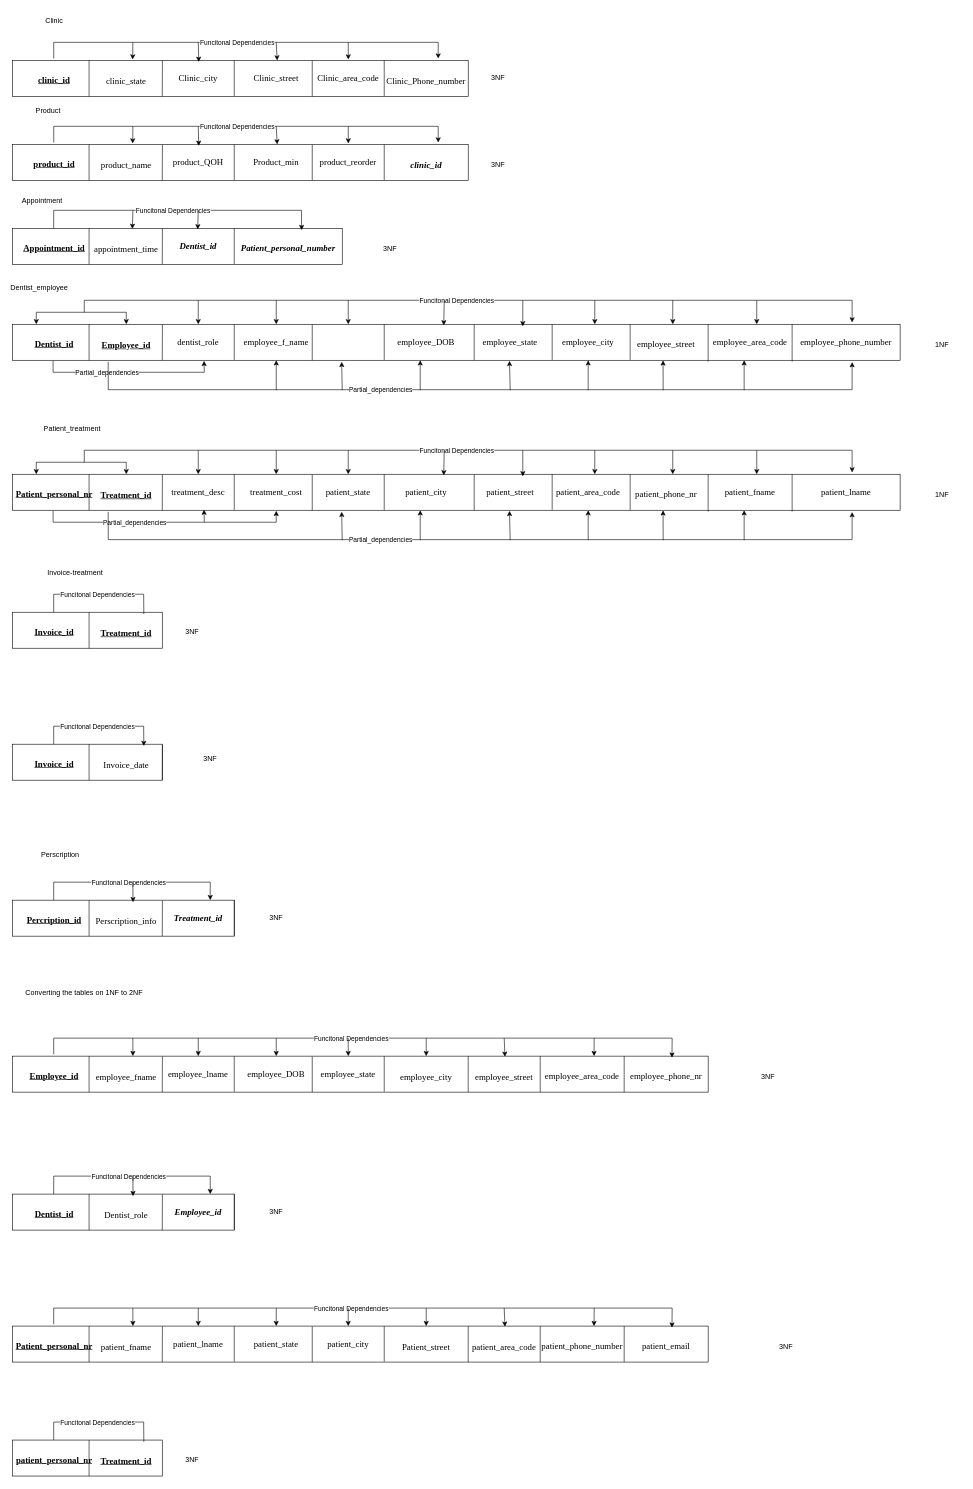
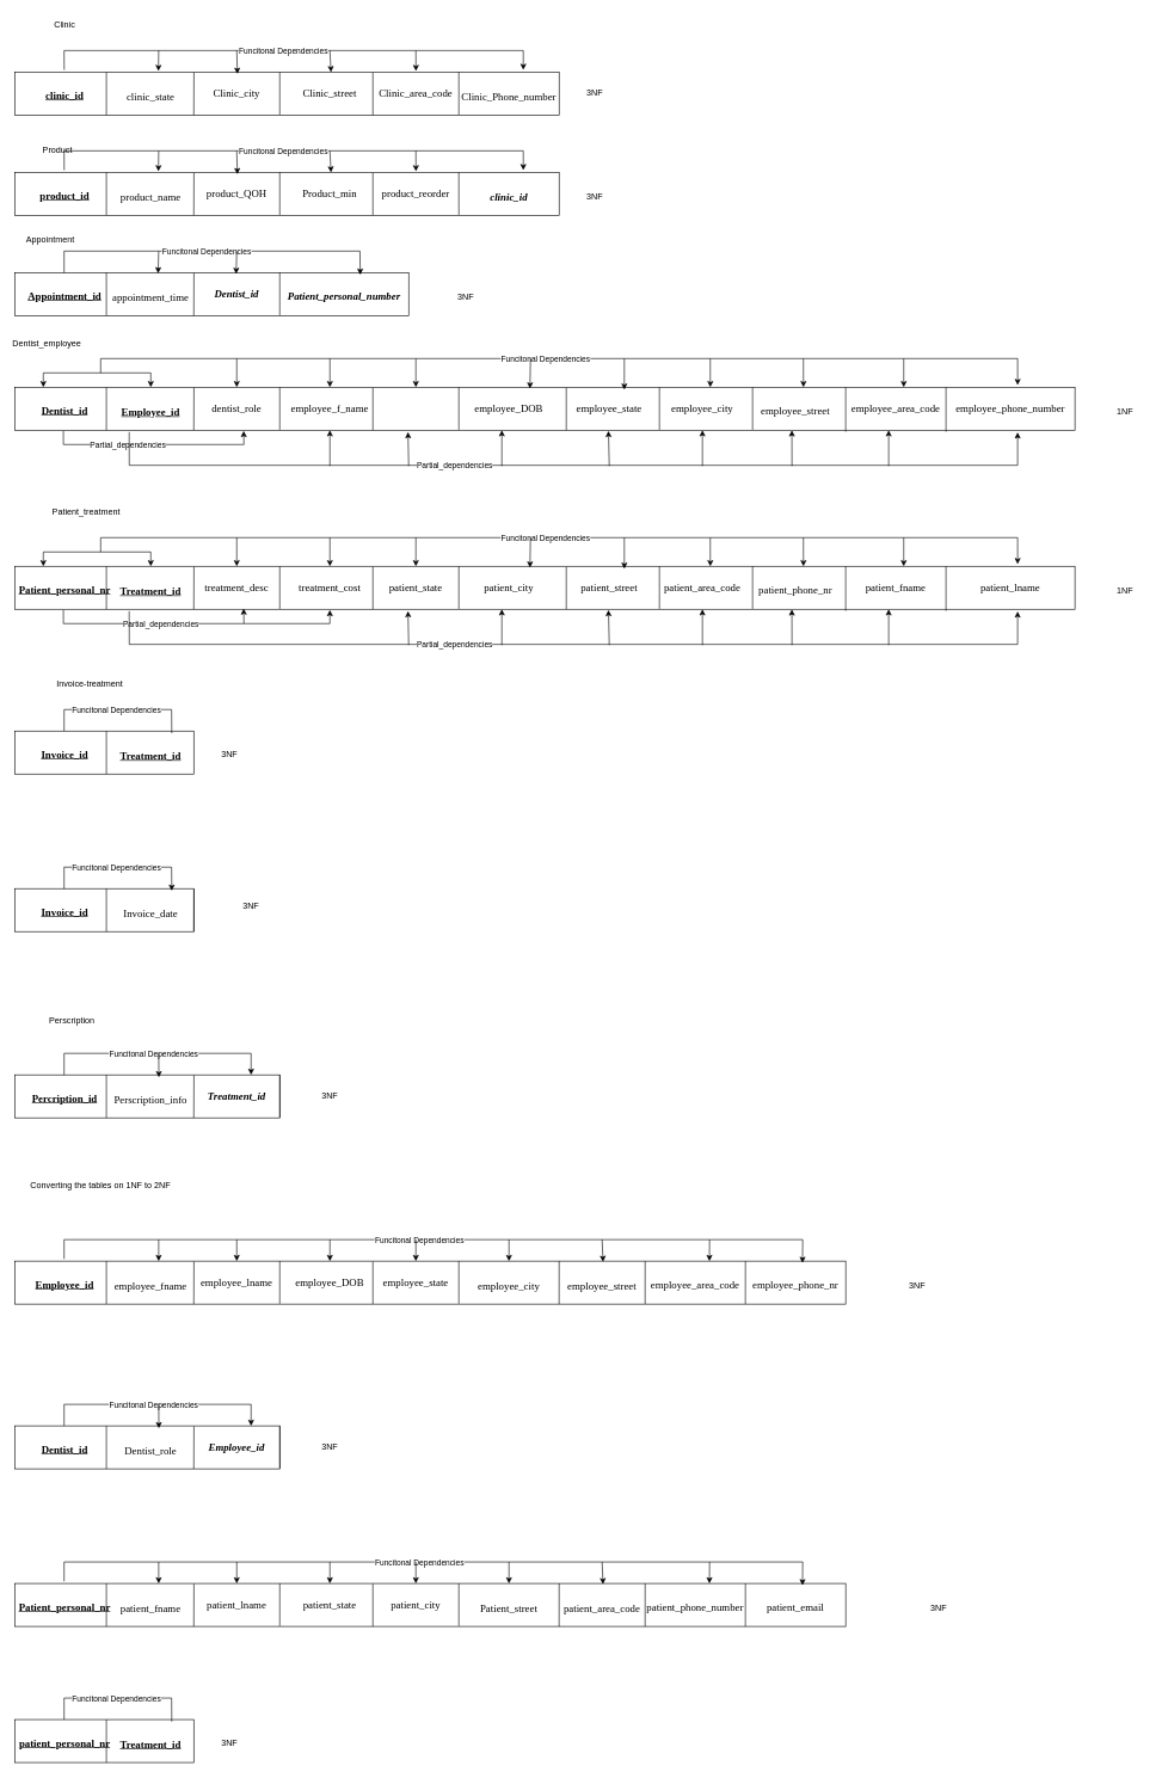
- <mxCell id="173" value="Product" style="text;html=1;strokeColor=none;fillColor=none;align=center;verticalAlign=middle;whiteSpace=wrap;rounded=0;" vertex="1" parent="1"><mxGeometry x="50" y="170" width="60" height="30" as="geometry" /></mxCell>
+ <mxCell id="173" value="Product" style="text;html=1;strokeColor=none;fillColor=none;align=center;verticalAlign=middle;whiteSpace=wrap;rounded=0;" vertex="1" parent="1"><mxGeometry x="50" y="195" width="60" height="30" as="geometry" /></mxCell>
